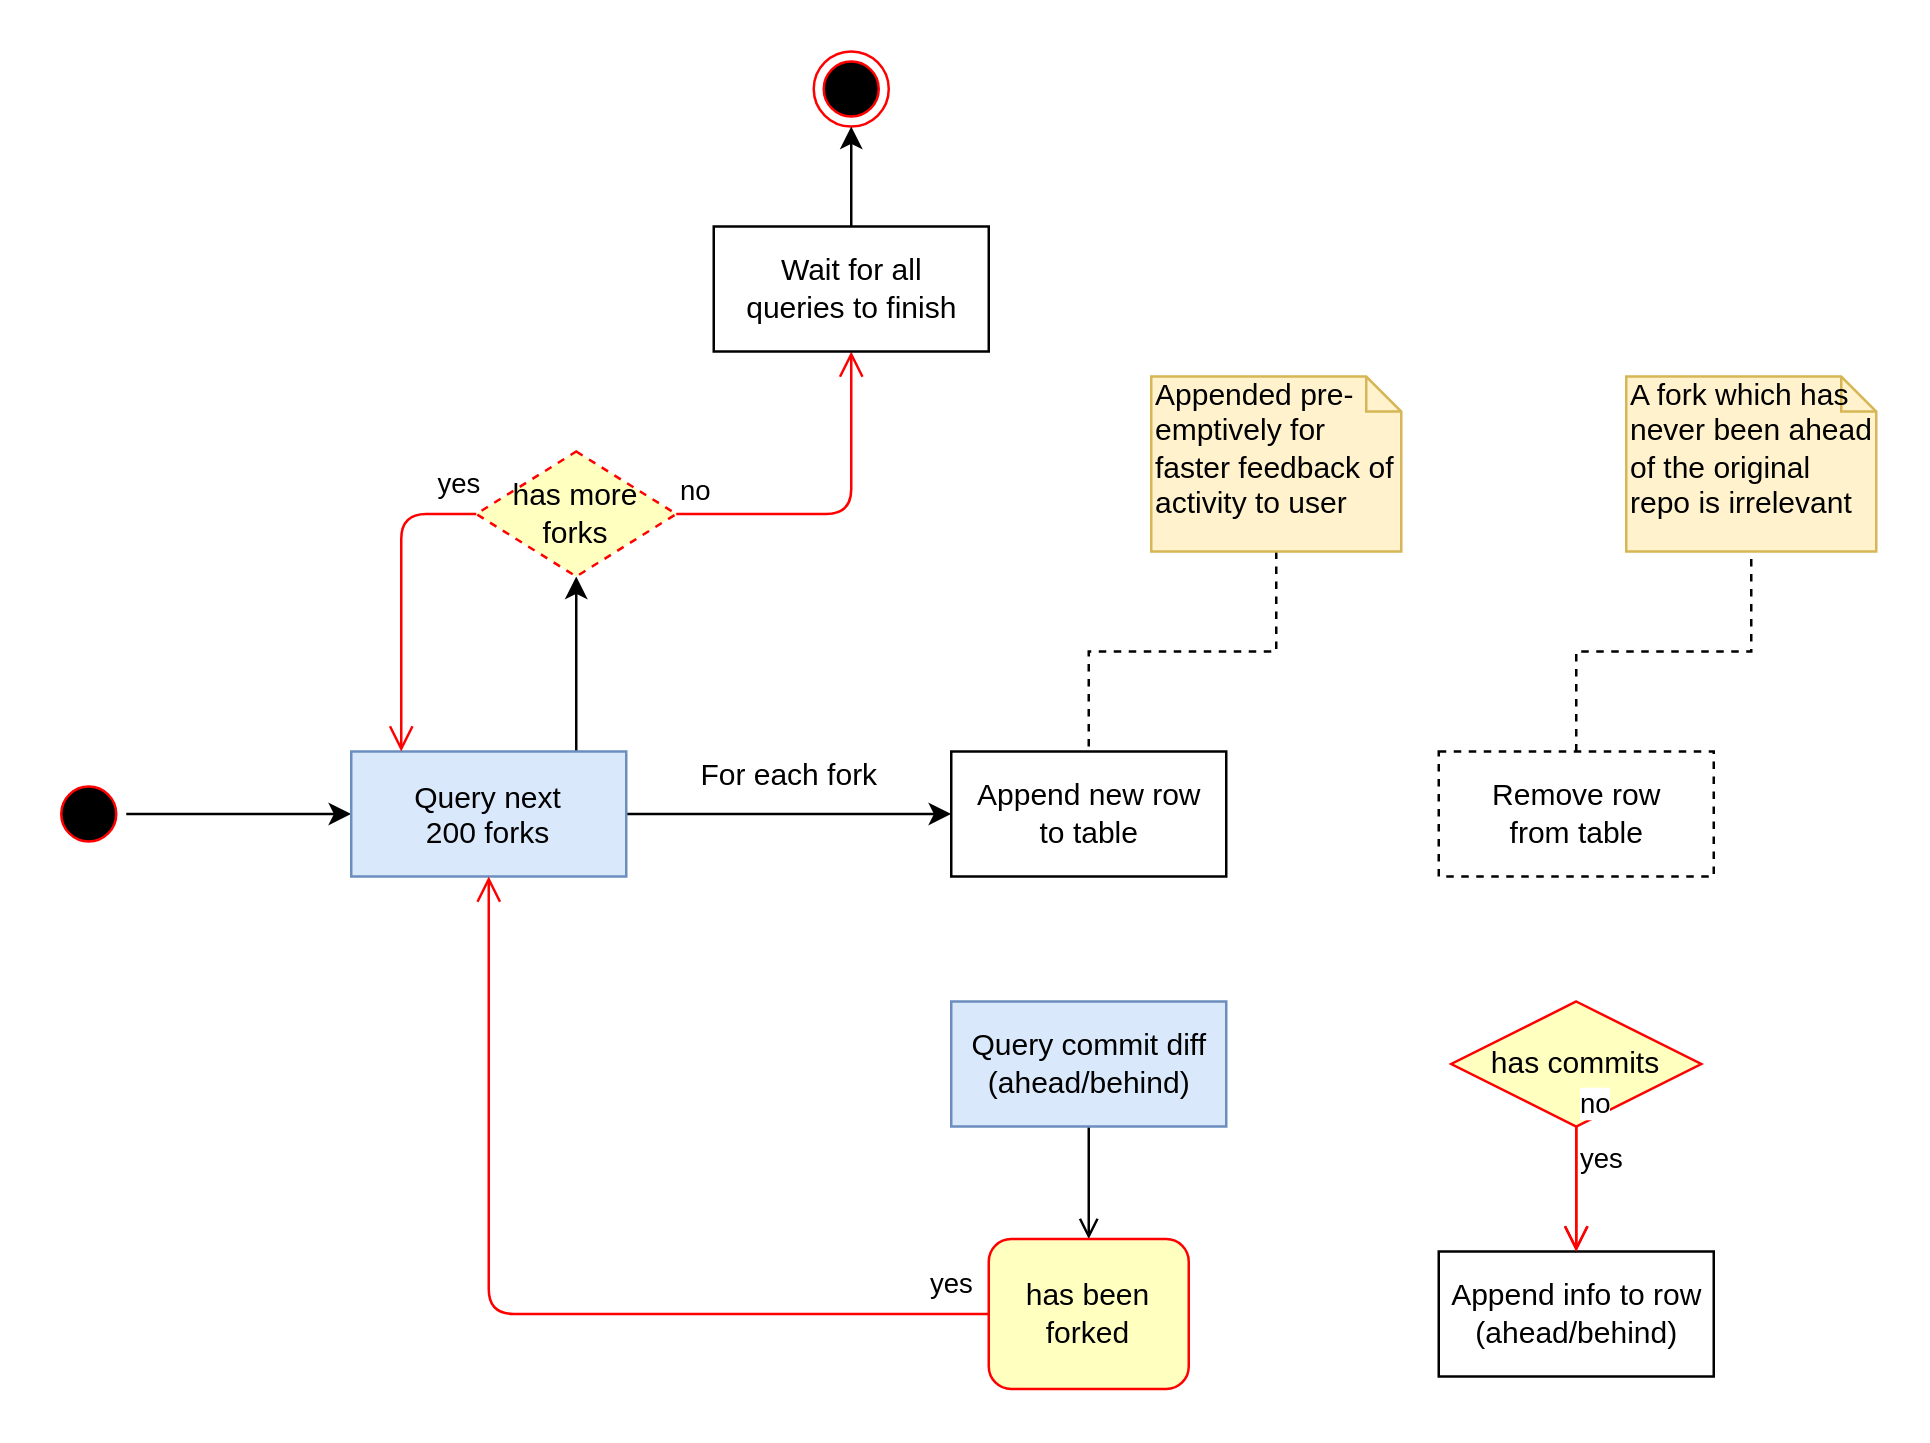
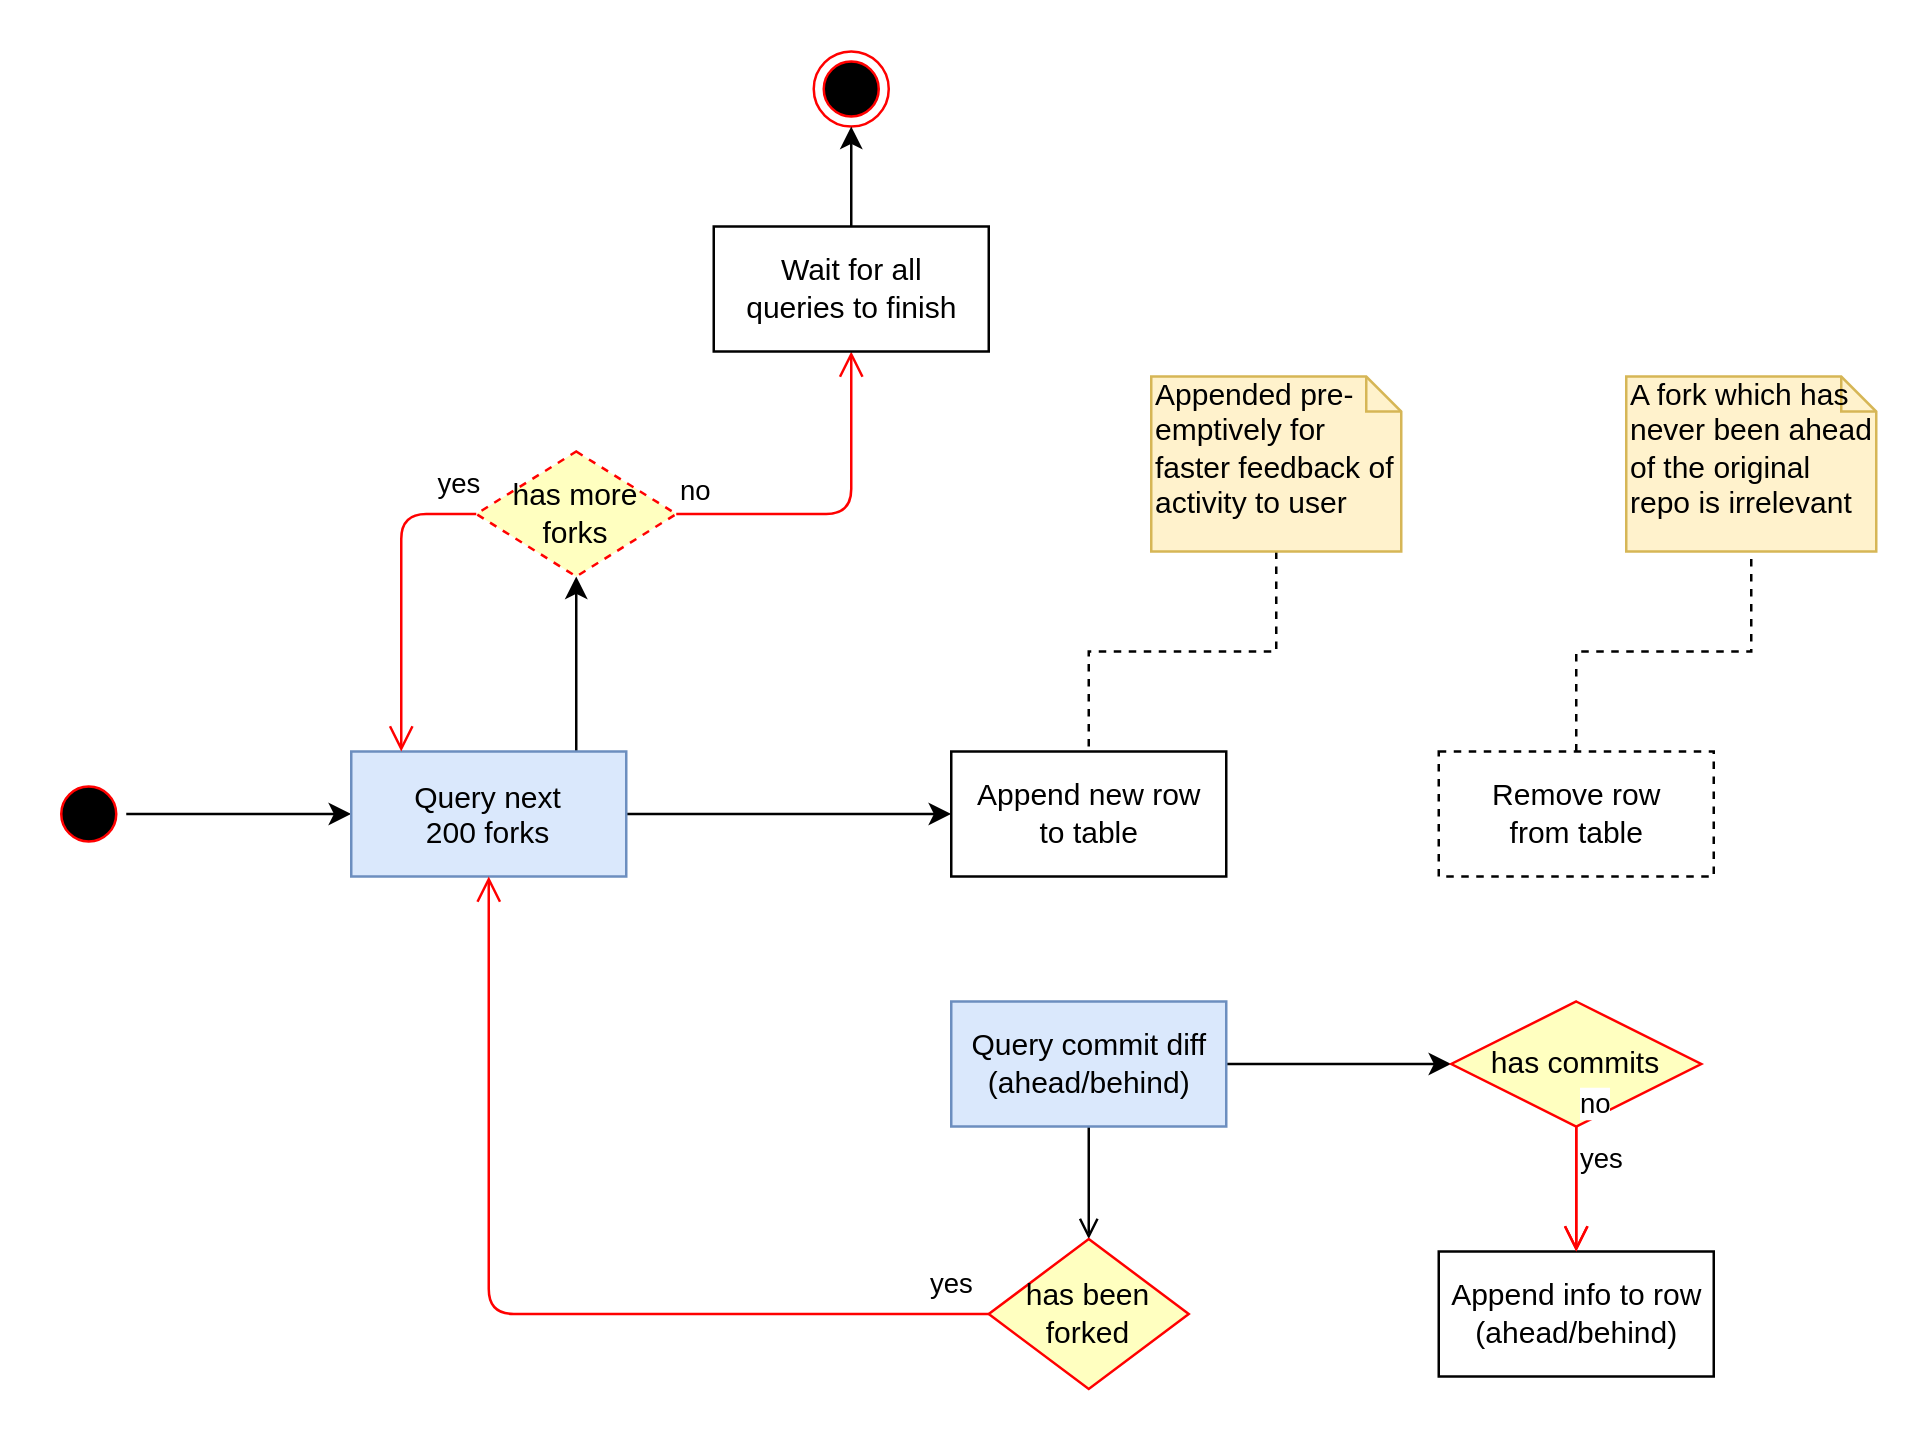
- <mxCell id="12" value="For each fork&lt;br&gt;" style="text;html=1;align=center;verticalAlign=middle;resizable=0;points=[];autosize=1;" parent="1" vertex="1"><mxGeometry x="270" y="300" width="90" height="20" as="geometry" /></mxCell>
+ <mxCell id="9" style="edgeStyle=orthogonalEdgeStyle;rounded=0;orthogonalLoop=1;jettySize=auto;html=1;entryX=0;entryY=0.5;entryDx=0;entryDy=0;" parent="1" source="11" target="14" edge="1"><mxGeometry relative="1" as="geometry" /></mxCell>
- <mxCell id="21" value="has been forked" style="whiteSpace=wrap;html=1;fillColor=#ffffc0;strokeColor=#ff0000;rounded=1;" parent="1" vertex="1"><mxGeometry x="395" y="495" width="80" height="60" as="geometry" /></mxCell>
+ <mxCell id="21" value="has been forked" style="rhombus;whiteSpace=wrap;html=1;fillColor=#ffffc0;strokeColor=#ff0000;" parent="1" vertex="1"><mxGeometry x="395" y="495" width="80" height="60" as="geometry" /></mxCell>
